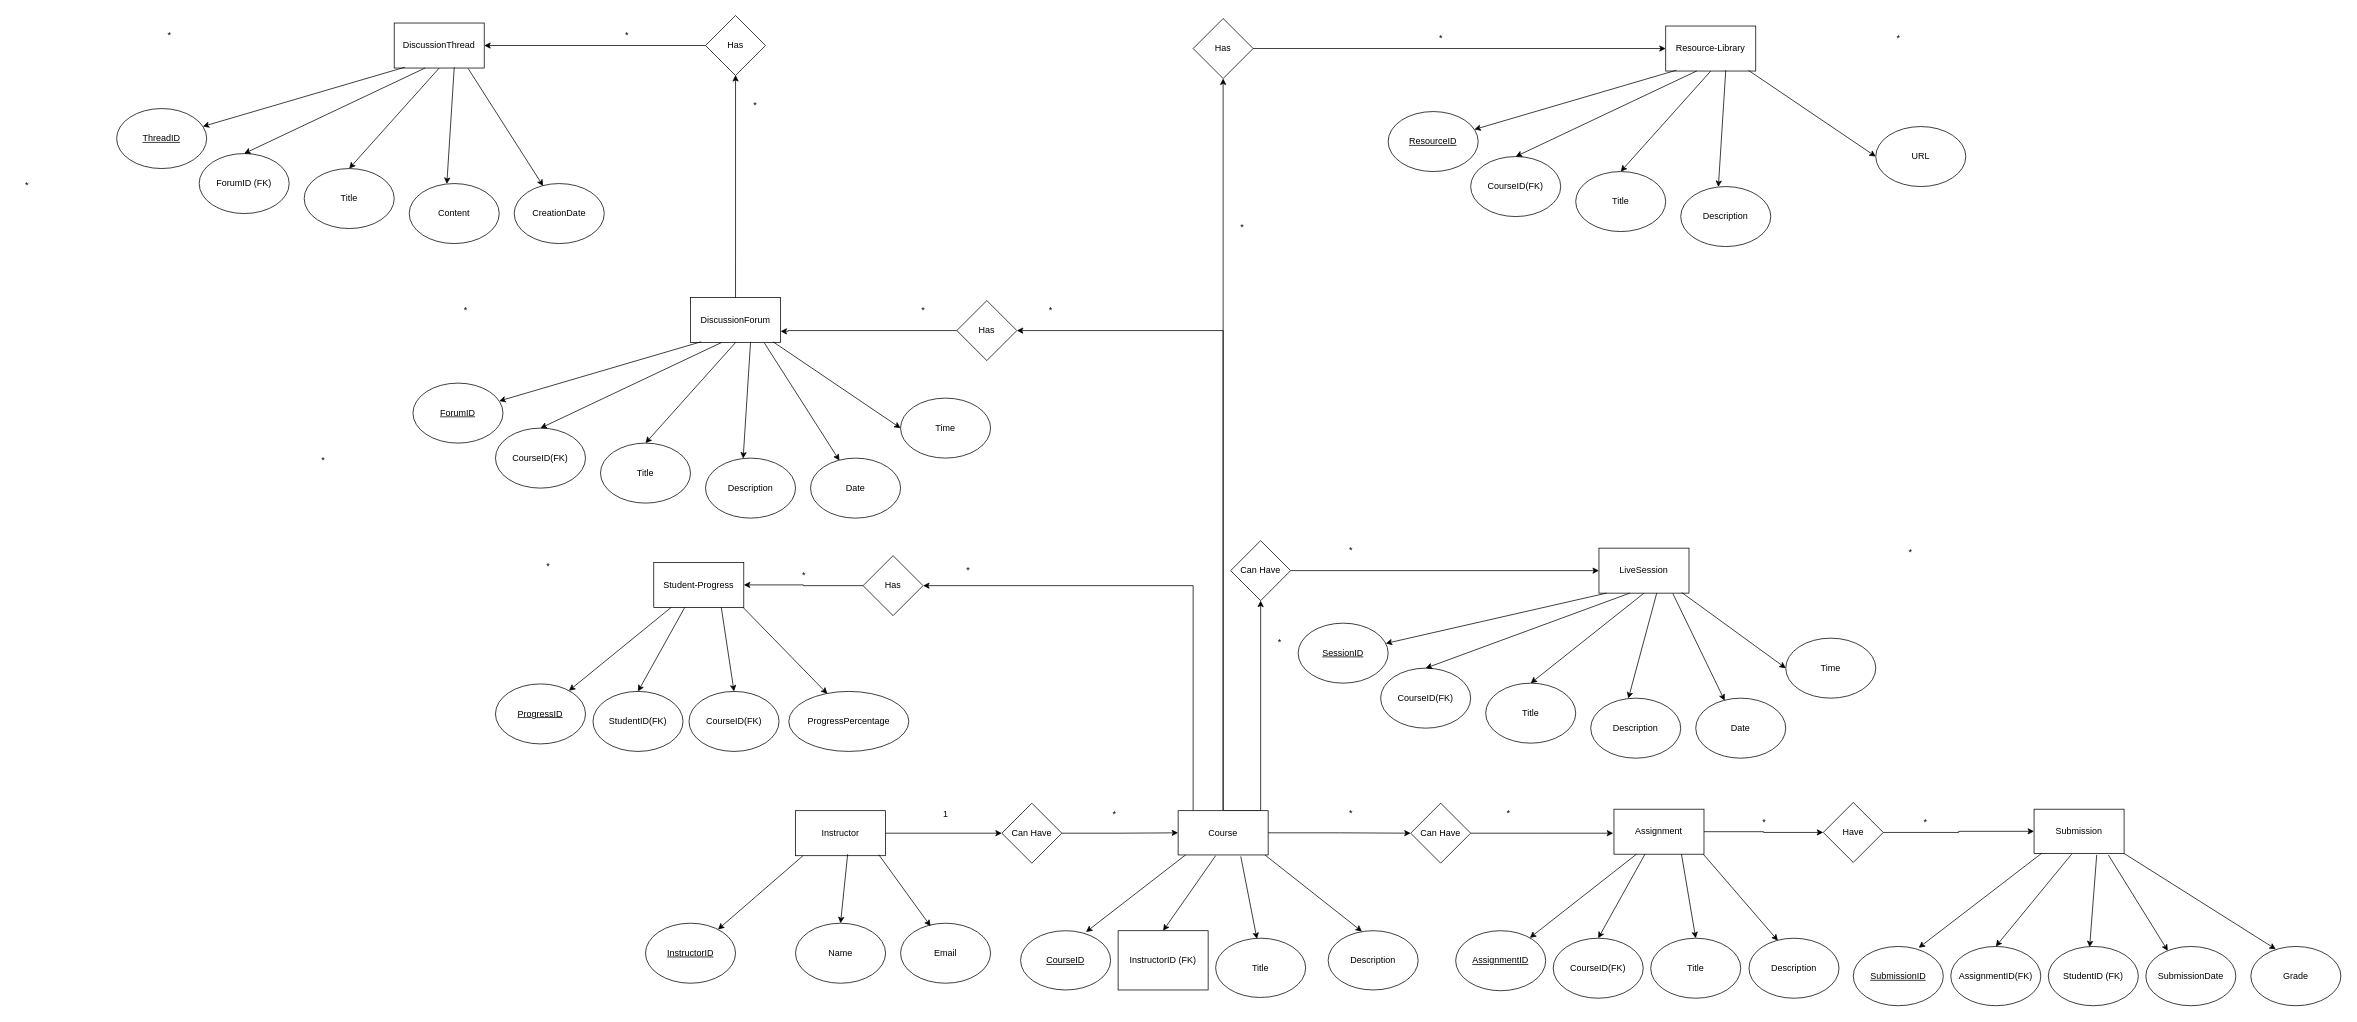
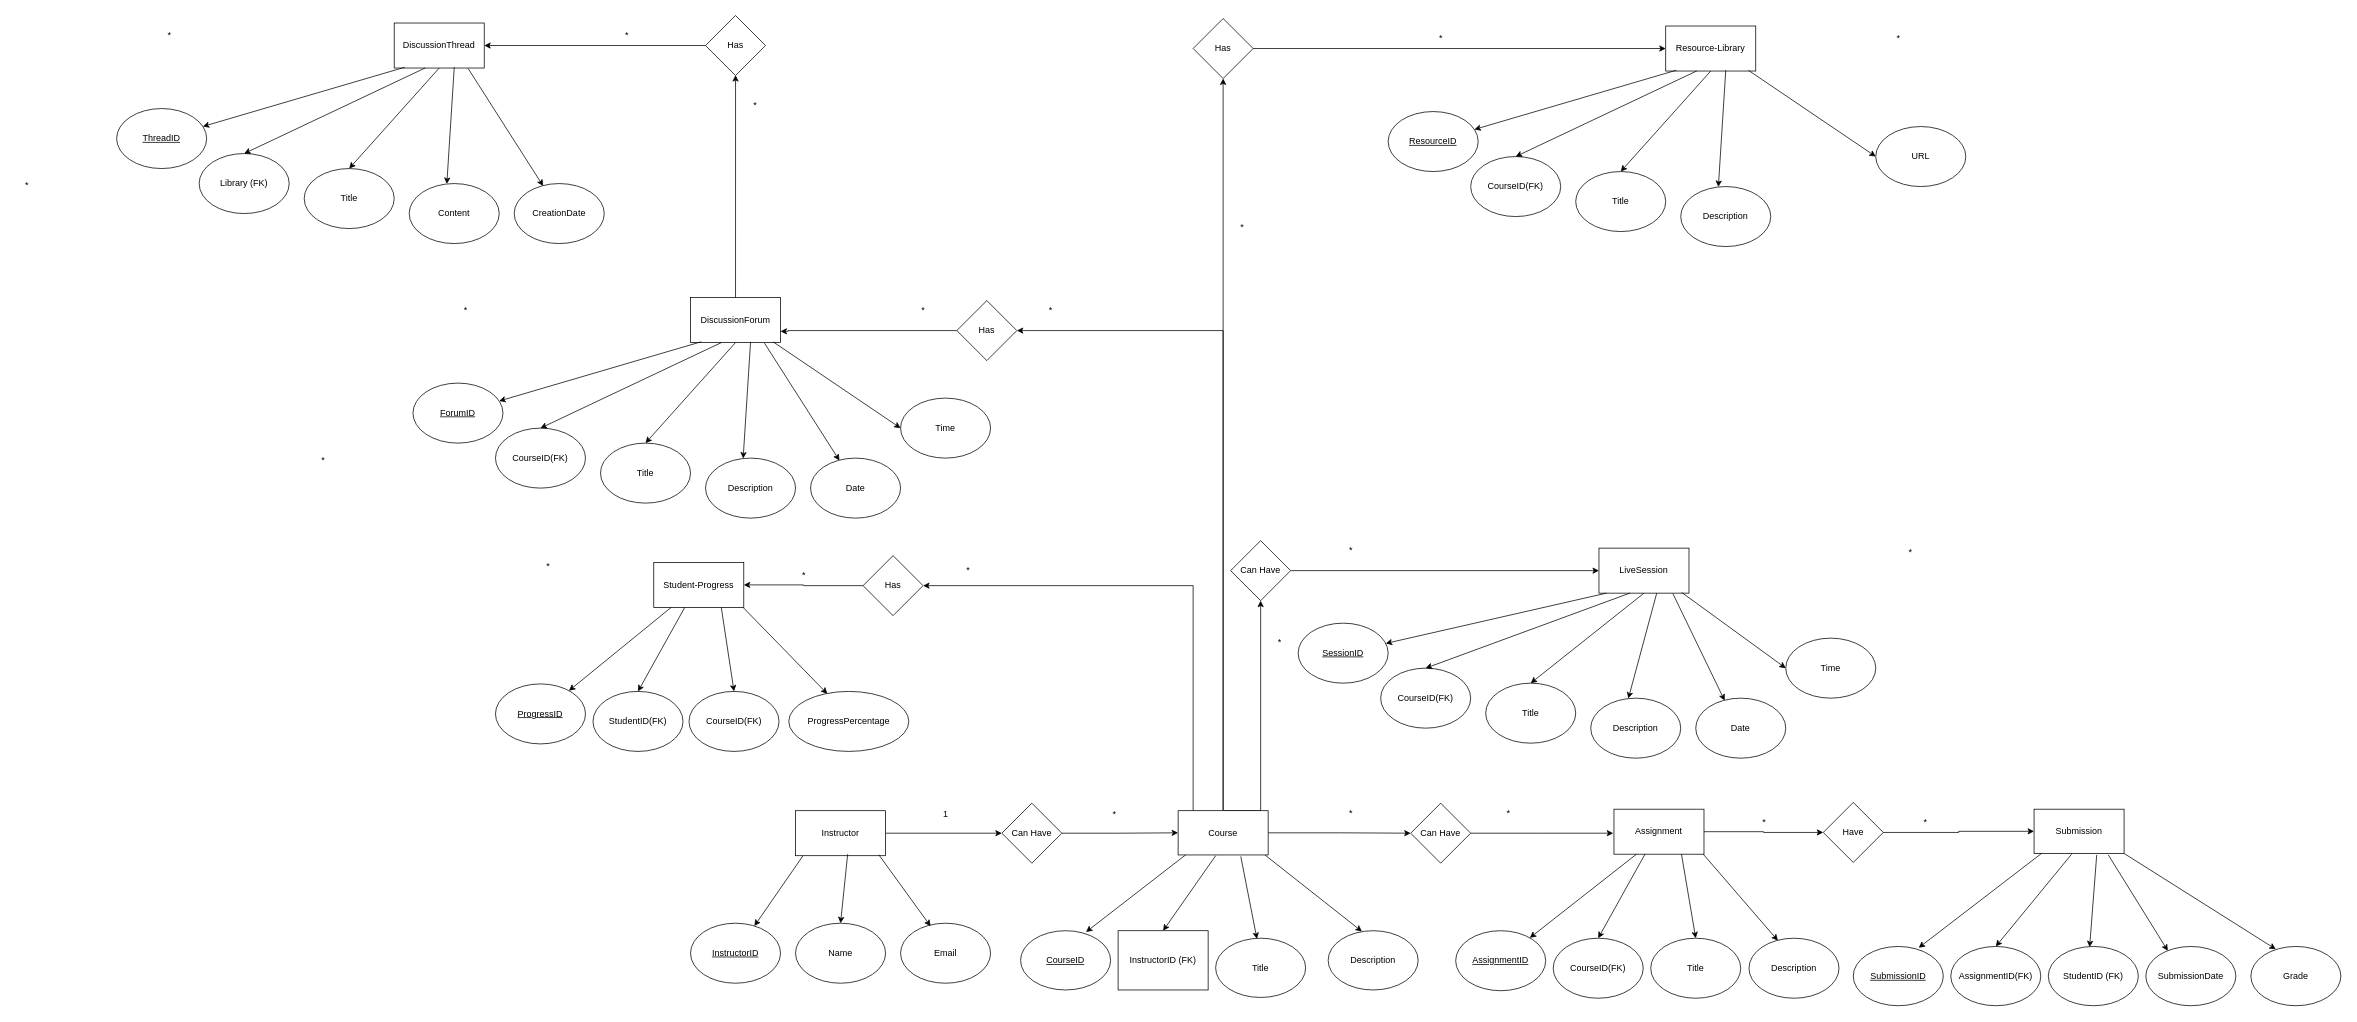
- <mxCell id="98" value="ForumID (FK)" style="ellipse;whiteSpace=wrap;html=1;" vertex="1" parent="1"><mxGeometry x="265" y="204" width="120" height="80" as="geometry" /></mxCell>
+ <mxCell id="98" value="Library (FK)" style="ellipse;whiteSpace=wrap;html=1;" vertex="1" parent="1"><mxGeometry x="265" y="204" width="120" height="80" as="geometry" /></mxCell>
- <mxCell id="4" value="&lt;u&gt;InstructorID&lt;/u&gt;" style="ellipse;whiteSpace=wrap;html=1;" vertex="1" parent="1"><mxGeometry x="860" y="1230" width="120" height="80" as="geometry" /></mxCell>
+ <mxCell id="4" value="&lt;u&gt;InstructorID&lt;/u&gt;" style="ellipse;whiteSpace=wrap;html=1;" vertex="1" parent="1"><mxGeometry x="920" y="1230" width="120" height="80" as="geometry" /></mxCell>
